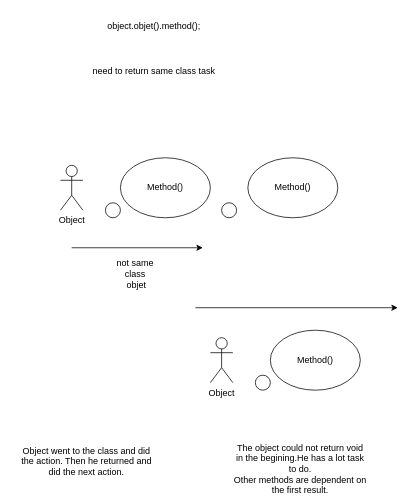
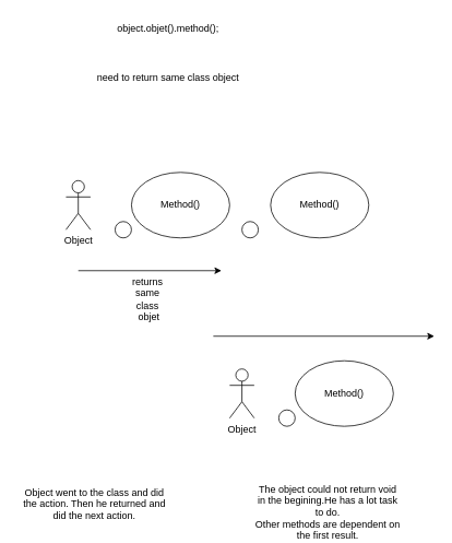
- <mxCell id="3" value="need to return same class task" style="text;html=1;align=center;verticalAlign=middle;whiteSpace=wrap;rounded=0;" vertex="1" parent="1"><mxGeometry x="50" y="80" width="310" height="30" as="geometry" /></mxCell>
+ <mxCell id="3" value="need to return same class object" style="text;html=1;align=center;verticalAlign=middle;whiteSpace=wrap;rounded=0;" vertex="1" parent="1"><mxGeometry x="50" y="80" width="310" height="30" as="geometry" /></mxCell>
- <mxCell id="10" value="not same class&lt;div&gt;&amp;nbsp;objet&lt;/div&gt;" style="text;html=1;align=center;verticalAlign=middle;whiteSpace=wrap;rounded=0;" vertex="1" parent="1"><mxGeometry x="150" y="350" width="60" height="30" as="geometry" /></mxCell>
+ <mxCell id="10" value="returns same class&lt;div&gt;&amp;nbsp;objet&lt;/div&gt;" style="text;html=1;align=center;verticalAlign=middle;whiteSpace=wrap;rounded=0;" vertex="1" parent="1"><mxGeometry x="150" y="350" width="60" height="30" as="geometry" /></mxCell>
